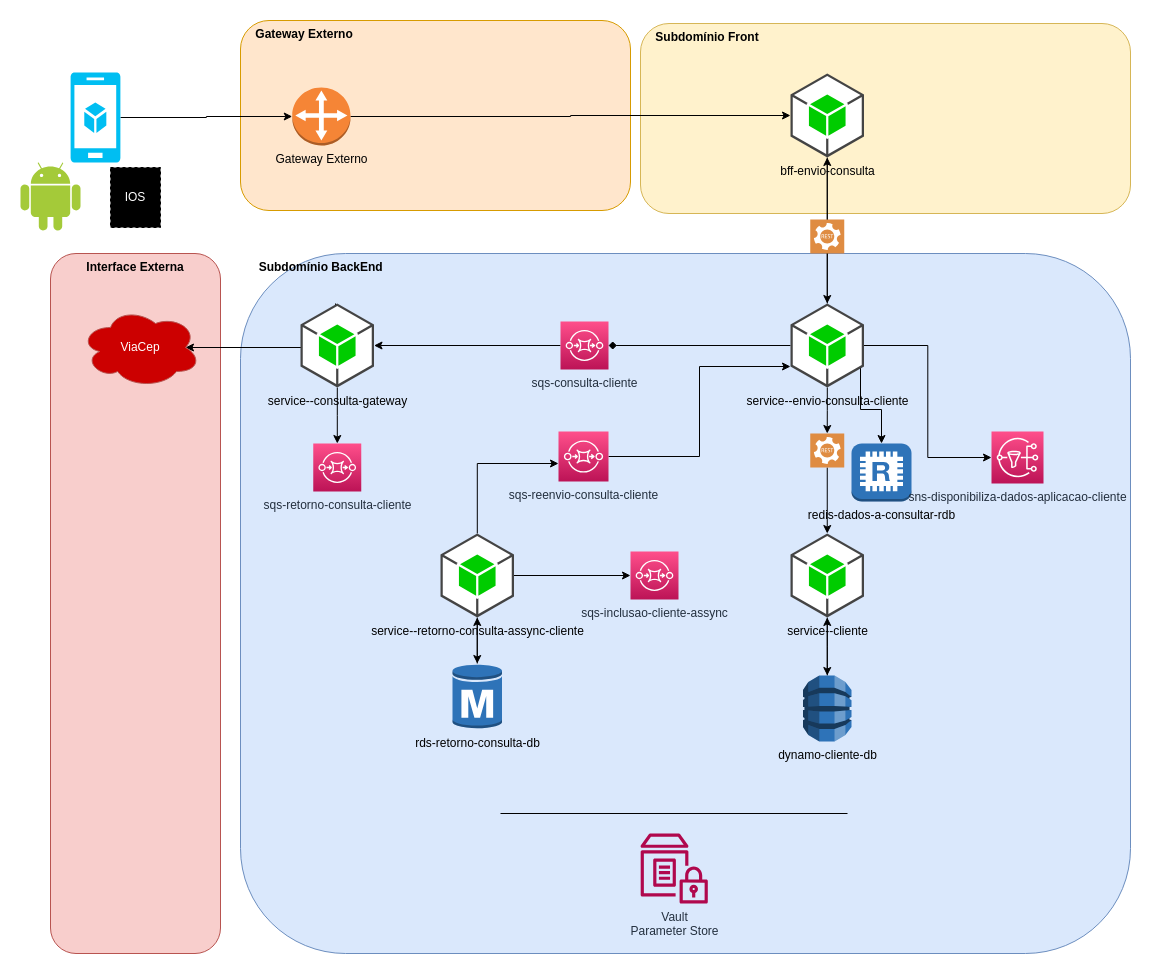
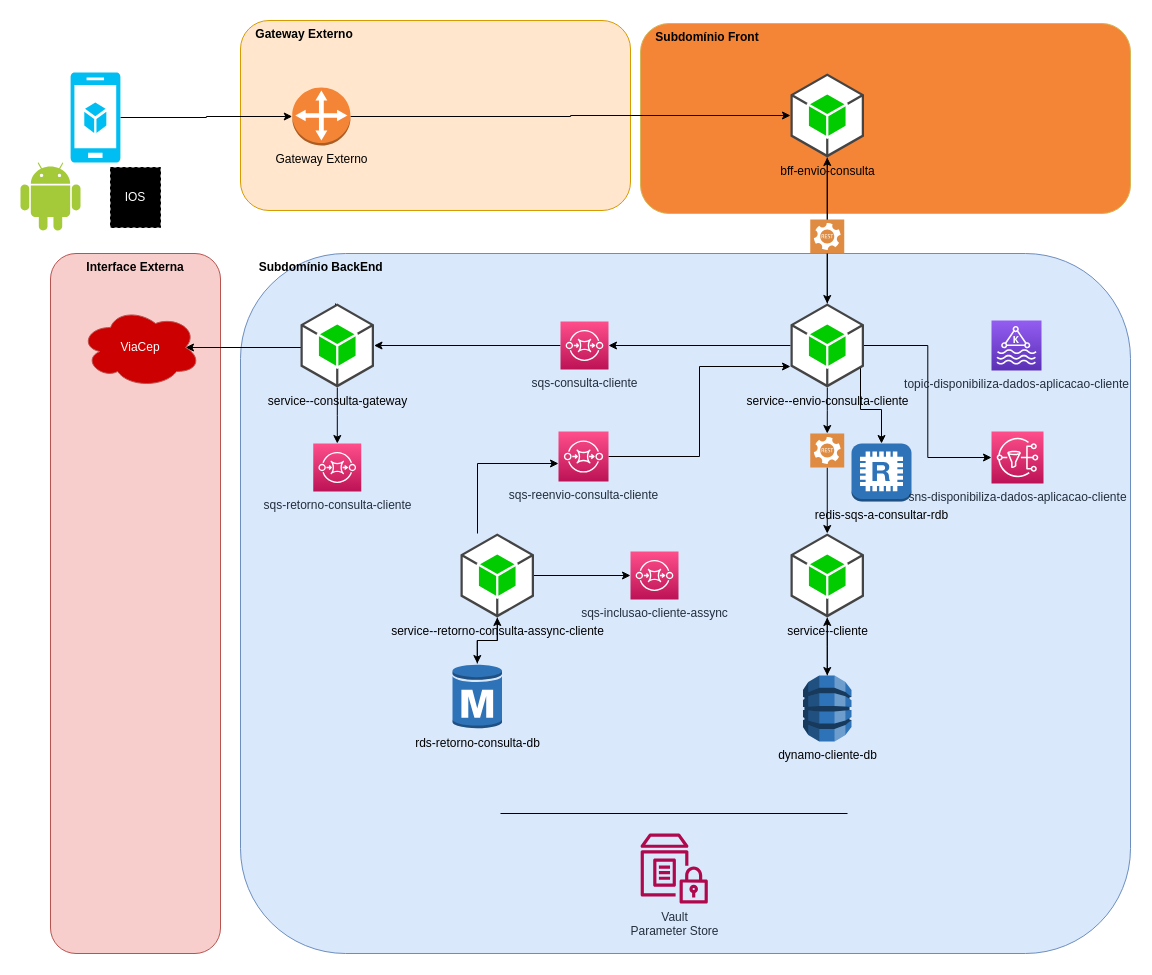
- <mxCell id="4" value="&lt;b&gt;&amp;nbsp; &amp;nbsp; Subdomínio Front&lt;/b&gt;" style="rounded=1;whiteSpace=wrap;html=1;fillColor=#fff2cc;strokeColor=#d6b656;verticalAlign=top;align=left;" vertex="1" parent="1"><mxGeometry x="640" y="23" width="490" height="190" as="geometry" /></mxCell>
+ <mxCell id="4" value="&lt;b&gt;&amp;nbsp; &amp;nbsp; Subdomínio Front&lt;/b&gt;" style="rounded=1;whiteSpace=wrap;html=1;fillColor=#f58536;strokeColor=#d6b656;verticalAlign=top;align=left;" vertex="1" parent="1"><mxGeometry x="640" y="23" width="490" height="190" as="geometry" /></mxCell>
- <mxCell id="7" style="edgeStyle=orthogonalEdgeStyle;rounded=0;orthogonalLoop=1;jettySize=auto;html=1;endArrow=diamond;" edge="1" parent="1" source="11" target="17"><mxGeometry relative="1" as="geometry" /></mxCell>
+ <mxCell id="7" style="edgeStyle=orthogonalEdgeStyle;rounded=0;orthogonalLoop=1;jettySize=auto;html=1;" edge="1" parent="1" source="11" target="17"><mxGeometry relative="1" as="geometry" /></mxCell>
+ <mxCell id="31" value="topic-disponibiliza-dados-aplicacao-cliente" style="sketch=0;points=[[0,0,0],[0.25,0,0],[0.5,0,0],[0.75,0,0],[1,0,0],[0,1,0],[0.25,1,0],[0.5,1,0],[0.75,1,0],[1,1,0],[0,0.25,0],[0,0.5,0],[0,0.75,0],[1,0.25,0],[1,0.5,0],[1,0.75,0]];outlineConnect=0;fontColor=#232F3E;gradientColor=#945DF2;gradientDirection=north;fillColor=#5A30B5;strokeColor=#ffffff;dashed=0;verticalLabelPosition=bottom;verticalAlign=top;align=center;html=1;fontSize=12;fontStyle=0;aspect=fixed;shape=mxgraph.aws4.resourceIcon;resIcon=mxgraph.aws4.managed_streaming_for_kafka;" vertex="1" parent="1"><mxGeometry x="991" y="320" width="50" height="50" as="geometry" /></mxCell>
- <mxCell id="28" value="redis-dados-a-consultar-rdb" style="outlineConnect=0;dashed=0;verticalLabelPosition=bottom;verticalAlign=top;align=center;html=1;shape=mxgraph.aws3.redis;fillColor=#2E73B8;gradientColor=none;" vertex="1" parent="1"><mxGeometry x="851" y="443" width="60" height="58" as="geometry" /></mxCell>
+ <mxCell id="28" value="redis-sqs-a-consultar-rdb" style="outlineConnect=0;dashed=0;verticalLabelPosition=bottom;verticalAlign=top;align=center;html=1;shape=mxgraph.aws3.redis;fillColor=#2E73B8;gradientColor=none;" vertex="1" parent="1"><mxGeometry x="851" y="443" width="60" height="58" as="geometry" /></mxCell>
- <mxCell id="24" value="service--retorno-consulta-assync-cliente" style="outlineConnect=0;dashed=0;verticalLabelPosition=bottom;verticalAlign=top;align=center;html=1;shape=mxgraph.aws3.android;fillColor=#00CC00;strokeColor=#82b366;" vertex="1" parent="1"><mxGeometry x="440" y="533" width="73.5" height="84" as="geometry" /></mxCell>
+ <mxCell id="24" value="service--retorno-consulta-assync-cliente" style="outlineConnect=0;dashed=0;verticalLabelPosition=bottom;verticalAlign=top;align=center;html=1;shape=mxgraph.aws3.android;fillColor=#00CC00;strokeColor=#82b366;" vertex="1" parent="1"><mxGeometry x="460" y="533" width="73.5" height="84" as="geometry" /></mxCell>
